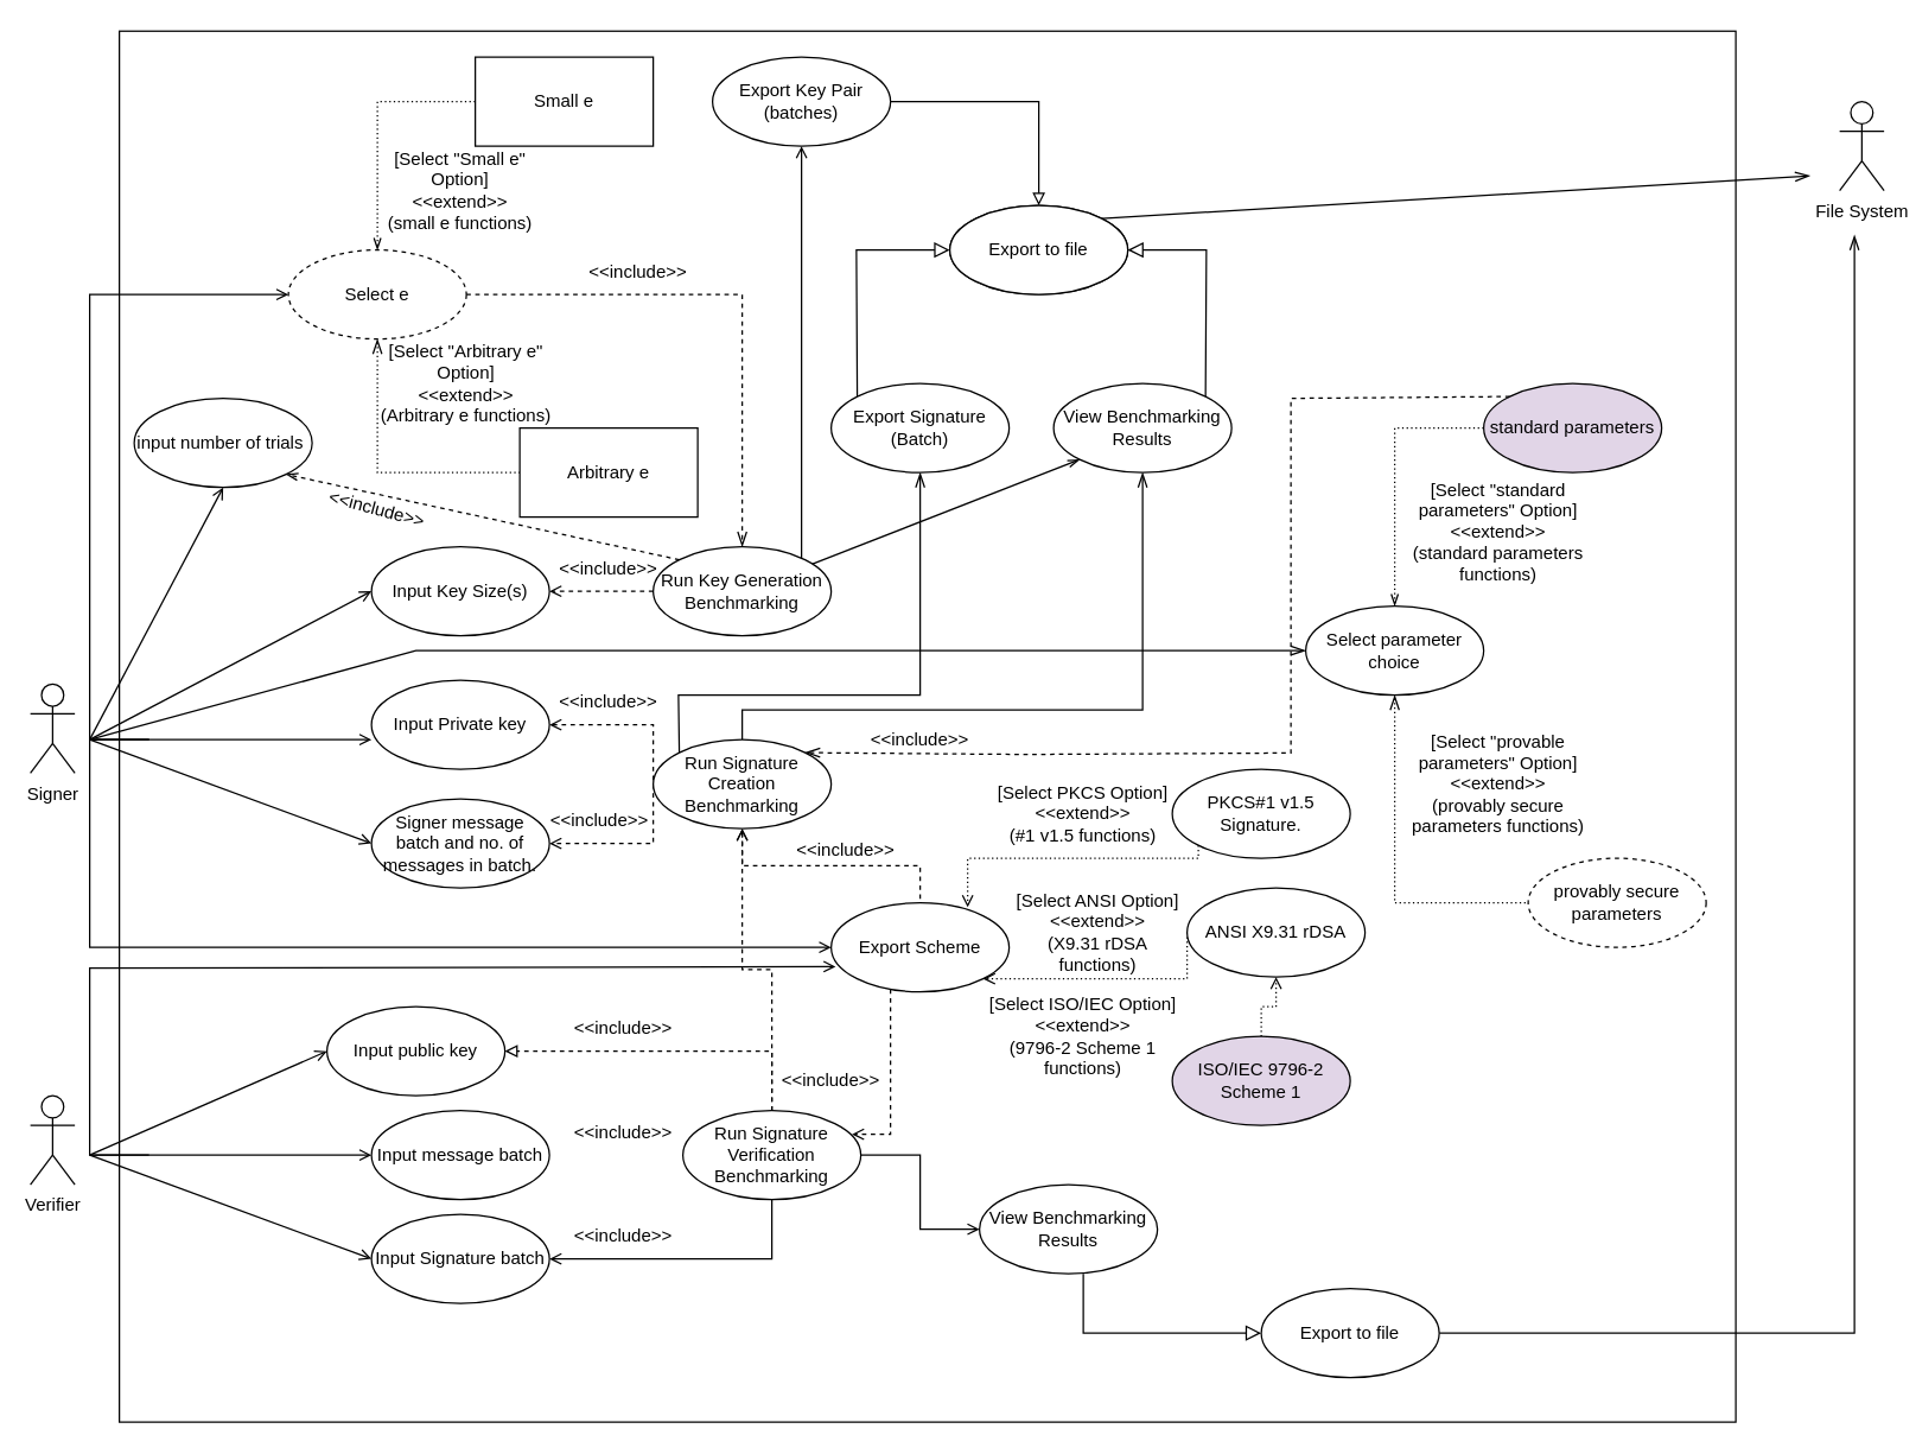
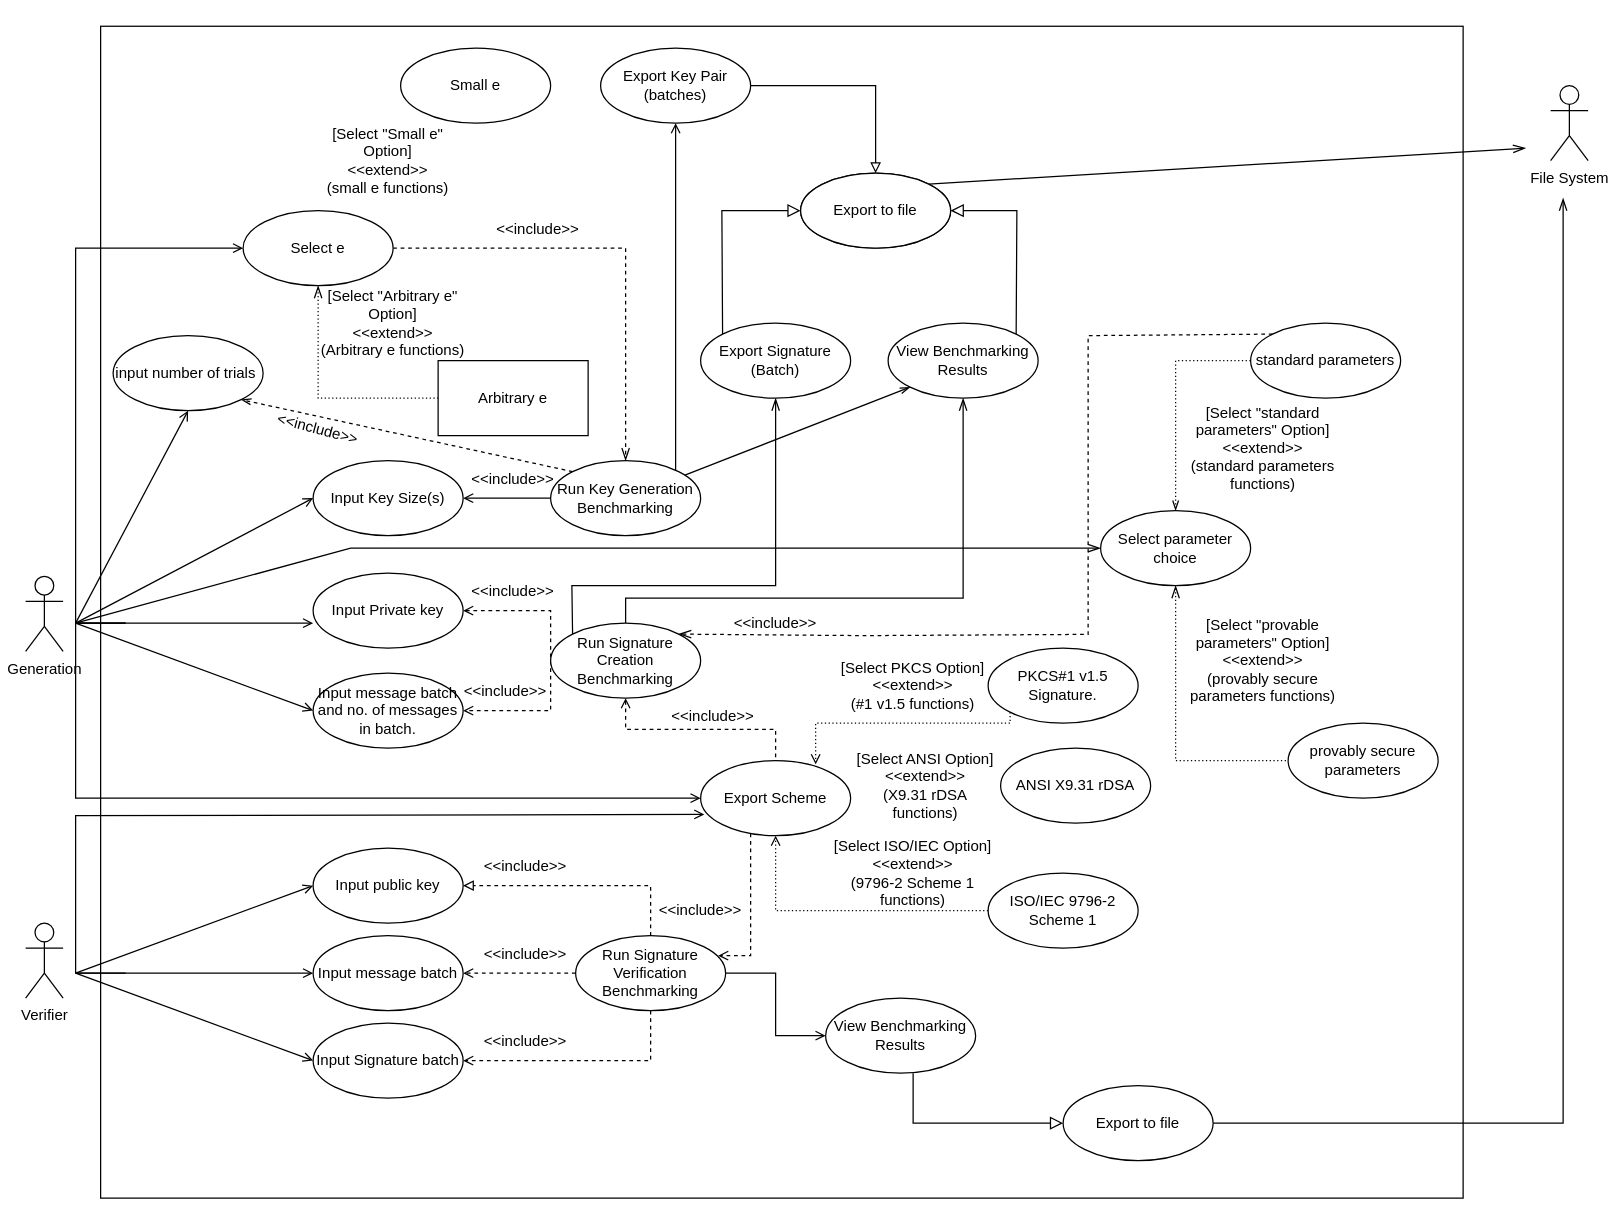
- <mxCell id="64" value="Small e" style="whiteSpace=wrap;html=1;rounded=0;" parent="1" vertex="1"><mxGeometry x="320" y="38" width="120" height="60" as="geometry" /></mxCell>
+ <mxCell id="64" value="Small e" style="ellipse;whiteSpace=wrap;html=1;" parent="1" vertex="1"><mxGeometry x="320" y="38" width="120" height="60" as="geometry" /></mxCell>
- <mxCell id="63" style="edgeStyle=none;curved=0;rounded=0;orthogonalLoop=1;jettySize=auto;html=1;entryX=0.5;entryY=0;entryDx=0;entryDy=0;fontSize=12;endArrow=openThin;endFill=0;dashed=1;dashPattern=1 2;" parent="1" source="64" target="62" edge="1"><mxGeometry relative="1" as="geometry"><Array as="points"><mxPoint x="254" y="68" /></Array></mxGeometry></mxCell>
- <mxCell id="62" value="Select e" style="ellipse;whiteSpace=wrap;html=1;dashed=1;" parent="1" vertex="1"><mxGeometry x="194" y="168" width="120" height="60" as="geometry" /></mxCell>
+ <mxCell id="62" value="Select e" style="ellipse;whiteSpace=wrap;html=1;" parent="1" vertex="1"><mxGeometry x="194" y="168" width="120" height="60" as="geometry" /></mxCell>
- <mxCell id="73" value="standard parameters" style="ellipse;whiteSpace=wrap;html=1;fillColor=#e1d5e7;" parent="1" vertex="1"><mxGeometry x="1000" y="258" width="120" height="60" as="geometry" /></mxCell>
+ <mxCell id="73" value="standard parameters" style="ellipse;whiteSpace=wrap;html=1;" parent="1" vertex="1"><mxGeometry x="1000" y="258" width="120" height="60" as="geometry" /></mxCell>
- <mxCell id="6" value="" style="edgeStyle=orthogonalEdgeStyle;rounded=0;orthogonalLoop=1;jettySize=auto;html=1;dashed=1;strokeWidth=1;endArrow=open;endFill=0;" parent="1" source="9" target="2" edge="1"><mxGeometry relative="1" as="geometry" /></mxCell>
+ <mxCell id="6" value="" style="edgeStyle=orthogonalEdgeStyle;rounded=0;orthogonalLoop=1;jettySize=auto;html=1;dashed=0;strokeWidth=1;endArrow=open;endFill=0;" parent="1" source="9" target="2" edge="1"><mxGeometry relative="1" as="geometry" /></mxCell>
- <mxCell id="39" value="Signer" style="shape=umlActor;verticalLabelPosition=bottom;verticalAlign=top;html=1;outlineConnect=0;" parent="1" vertex="1"><mxGeometry x="20" y="460.5" width="30" height="60" as="geometry" /></mxCell>
+ <mxCell id="39" value="Generation" style="shape=umlActor;verticalLabelPosition=bottom;verticalAlign=top;html=1;outlineConnect=0;" parent="1" vertex="1"><mxGeometry x="20" y="460.5" width="30" height="60" as="geometry" /></mxCell>
- <mxCell id="5" value="Signer message batch and no. of messages in batch." style="ellipse;whiteSpace=wrap;html=1;" parent="1" vertex="1"><mxGeometry x="250" y="538" width="120" height="60" as="geometry" /></mxCell>
+ <mxCell id="5" value="Input message batch and no. of messages in batch." style="ellipse;whiteSpace=wrap;html=1;" parent="1" vertex="1"><mxGeometry x="250" y="538" width="120" height="60" as="geometry" /></mxCell>
- <mxCell id="74" value="provably secure parameters" style="ellipse;whiteSpace=wrap;html=1;dashed=1;" parent="1" vertex="1"><mxGeometry x="1030" y="578" width="120" height="60" as="geometry" /></mxCell>
+ <mxCell id="74" value="provably secure parameters" style="ellipse;whiteSpace=wrap;html=1;" parent="1" vertex="1"><mxGeometry x="1030" y="578" width="120" height="60" as="geometry" /></mxCell>
- <mxCell id="20" value="" style="edgeStyle=orthogonalEdgeStyle;rounded=0;orthogonalLoop=1;jettySize=auto;html=1;dashed=1;endArrow=open;endFill=0;" parent="1" source="24" target="14" edge="1"><mxGeometry relative="1" as="geometry" /></mxCell>
+ <mxCell id="20" value="" style="edgeStyle=orthogonalEdgeStyle;rounded=0;orthogonalLoop=1;jettySize=auto;html=1;dashed=1;endArrow=open;endFill=0;" parent="1" source="24" target="18" edge="1"><mxGeometry relative="1" as="geometry" /></mxCell>
- <mxCell id="30" style="edgeStyle=orthogonalEdgeStyle;rounded=0;orthogonalLoop=1;jettySize=auto;html=1;entryX=1;entryY=1;entryDx=0;entryDy=0;dashed=1;dashPattern=1 2;endArrow=open;endFill=0;" parent="1" source="31" target="16" edge="1"><mxGeometry relative="1" as="geometry"><Array as="points"><mxPoint x="800" y="659" /></Array></mxGeometry></mxCell>
- <mxCell id="32" style="edgeStyle=orthogonalEdgeStyle;rounded=0;orthogonalLoop=1;jettySize=auto;html=1;dashed=1;dashPattern=1 2;endArrow=open;endFill=0;" parent="1" source="33" target="31" edge="1"><mxGeometry relative="1" as="geometry" /></mxCell>
+ <mxCell id="32" style="edgeStyle=orthogonalEdgeStyle;rounded=0;orthogonalLoop=1;jettySize=auto;html=1;entryX=0.5;entryY=1;entryDx=0;entryDy=0;dashed=1;dashPattern=1 2;endArrow=open;endFill=0;" parent="1" source="33" target="16" edge="1"><mxGeometry relative="1" as="geometry" /></mxCell>
- <mxCell id="17" value="Input public key" style="ellipse;whiteSpace=wrap;html=1;" parent="1" vertex="1"><mxGeometry x="220" y="678" width="120" height="60" as="geometry" /></mxCell>
+ <mxCell id="17" value="Input public key" style="ellipse;whiteSpace=wrap;html=1;" parent="1" vertex="1"><mxGeometry x="250" y="678" width="120" height="60" as="geometry" /></mxCell>
- <mxCell id="33" value="ISO/IEC 9796-2 Scheme 1" style="ellipse;whiteSpace=wrap;html=1;fillColor=#e1d5e7;" parent="1" vertex="1"><mxGeometry x="790" y="698" width="120" height="60" as="geometry" /></mxCell>
+ <mxCell id="33" value="ISO/IEC 9796-2 Scheme 1" style="ellipse;whiteSpace=wrap;html=1;" parent="1" vertex="1"><mxGeometry x="790" y="698" width="120" height="60" as="geometry" /></mxCell>
- <mxCell id="22" style="edgeStyle=orthogonalEdgeStyle;rounded=0;orthogonalLoop=1;jettySize=auto;html=1;endArrow=open;endFill=0;dashed=0;" parent="1" source="24" target="19" edge="1"><mxGeometry relative="1" as="geometry"><Array as="points"><mxPoint x="520" y="848" /></Array></mxGeometry></mxCell>
+ <mxCell id="22" style="edgeStyle=orthogonalEdgeStyle;rounded=0;orthogonalLoop=1;jettySize=auto;html=1;endArrow=open;endFill=0;dashed=1;" parent="1" source="24" target="19" edge="1"><mxGeometry relative="1" as="geometry"><Array as="points"><mxPoint x="520" y="848" /></Array></mxGeometry></mxCell>
